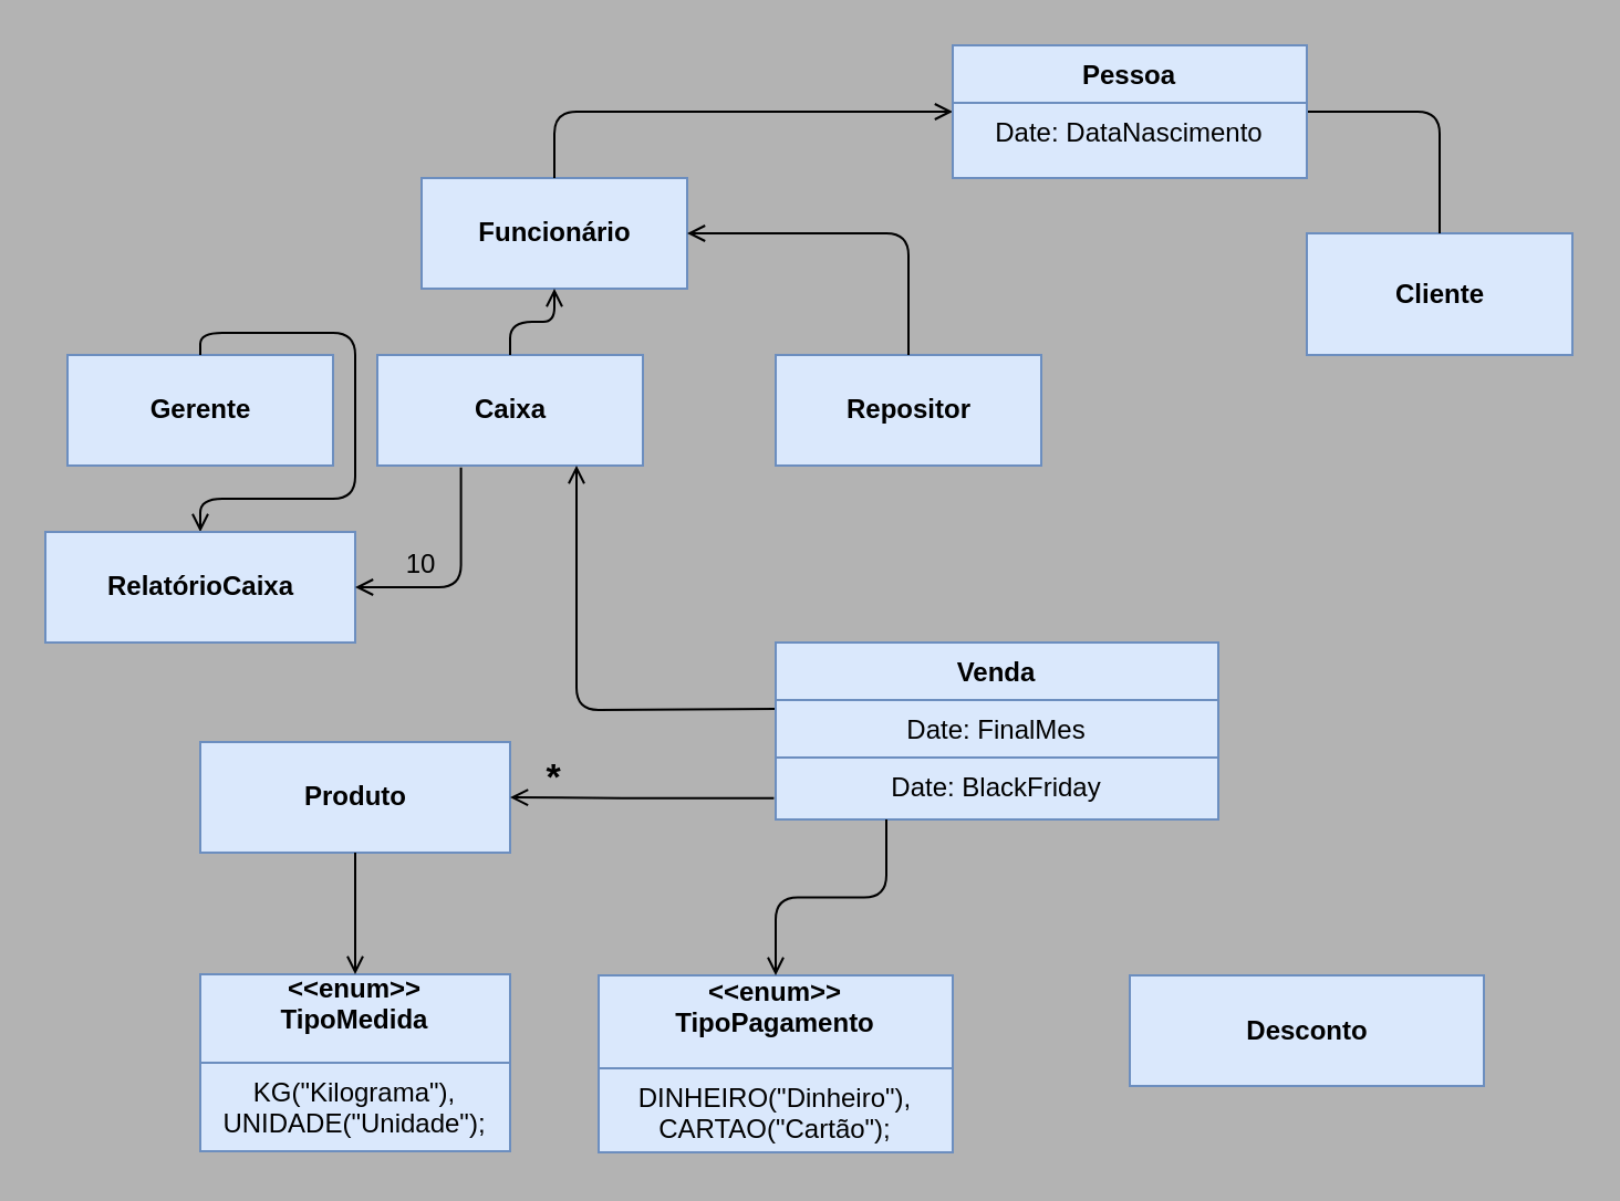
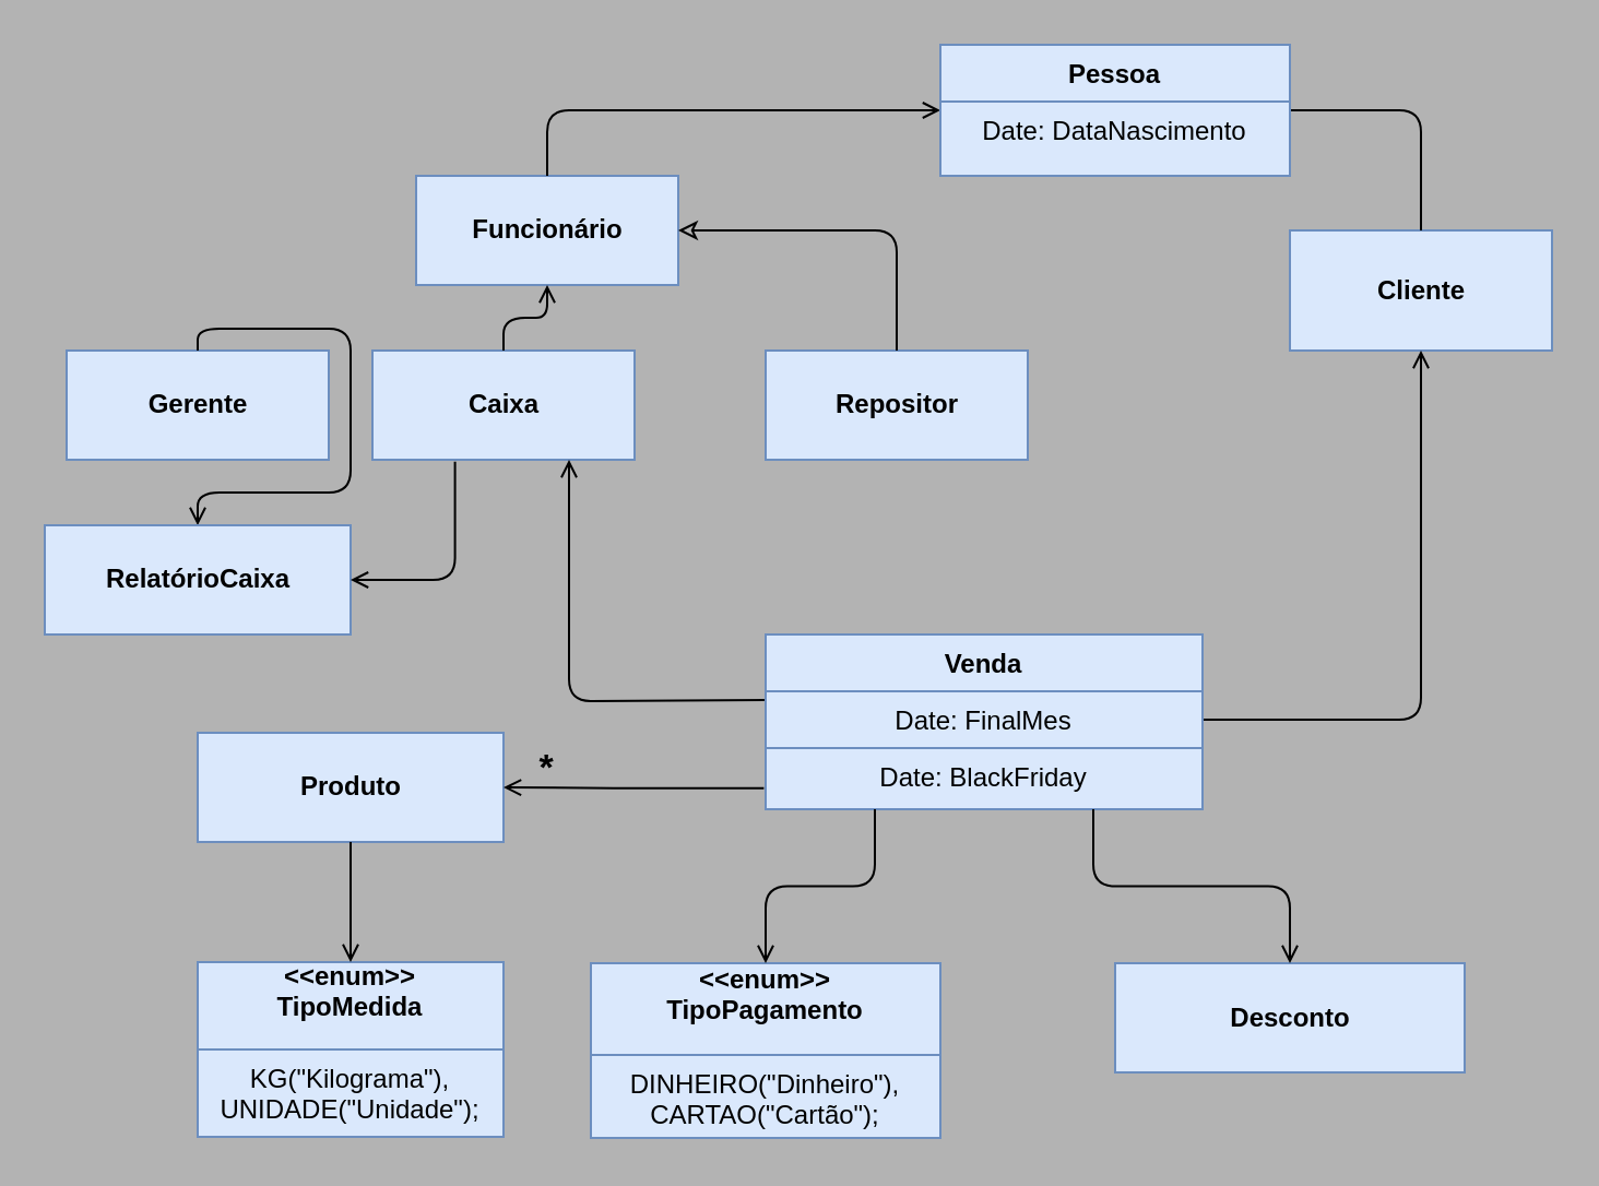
- <mxCell id="15" value="" style="endArrow=open;html=1;entryX=1;entryY=0.5;entryDx=0;entryDy=0;exitX=0.5;exitY=0;exitDx=0;exitDy=0;edgeStyle=orthogonalEdgeStyle;endFill=0;" parent="1" source="5" target="2" edge="1"><mxGeometry width="50" height="50" relative="1" as="geometry"><mxPoint x="360" y="120" as="sourcePoint" /><mxPoint x="300" y="170" as="targetPoint" /></mxGeometry></mxCell>
+ <mxCell id="15" value="" style="endArrow=classic;html=1;entryX=1;entryY=0.5;entryDx=0;entryDy=0;exitX=0.5;exitY=0;exitDx=0;exitDy=0;edgeStyle=orthogonalEdgeStyle;endFill=0;" parent="1" source="5" target="2" edge="1"><mxGeometry width="50" height="50" relative="1" as="geometry"><mxPoint x="360" y="120" as="sourcePoint" /><mxPoint x="300" y="170" as="targetPoint" /></mxGeometry></mxCell>
- <mxCell id="31" value="10" style="text;html=1;strokeColor=none;fillColor=none;align=center;verticalAlign=middle;whiteSpace=wrap;rounded=0;" parent="1" vertex="1"><mxGeometry x="170" y="245" width="40" height="20" as="geometry" /></mxCell>
+ <mxCell id="18" value="" style="endArrow=open;html=1;entryX=0.5;entryY=1;entryDx=0;entryDy=0;exitX=1;exitY=0.5;exitDx=0;exitDy=0;edgeStyle=orthogonalEdgeStyle;endFill=0;" parent="1" source="20" target="6" edge="1"><mxGeometry width="50" height="50" relative="1" as="geometry"><mxPoint x="472" y="320" as="sourcePoint" /><mxPoint x="470" y="350" as="targetPoint" /></mxGeometry></mxCell>
+ <mxCell id="29" value="" style="endArrow=open;html=1;entryX=0.5;entryY=0;entryDx=0;entryDy=0;exitX=0.75;exitY=1;exitDx=0;exitDy=0;edgeStyle=orthogonalEdgeStyle;endFill=0;" parent="1" source="19" target="26" edge="1"><mxGeometry width="50" height="50" relative="1" as="geometry"><mxPoint x="470" y="400" as="sourcePoint" /><mxPoint x="470" y="455" as="targetPoint" /></mxGeometry></mxCell>
